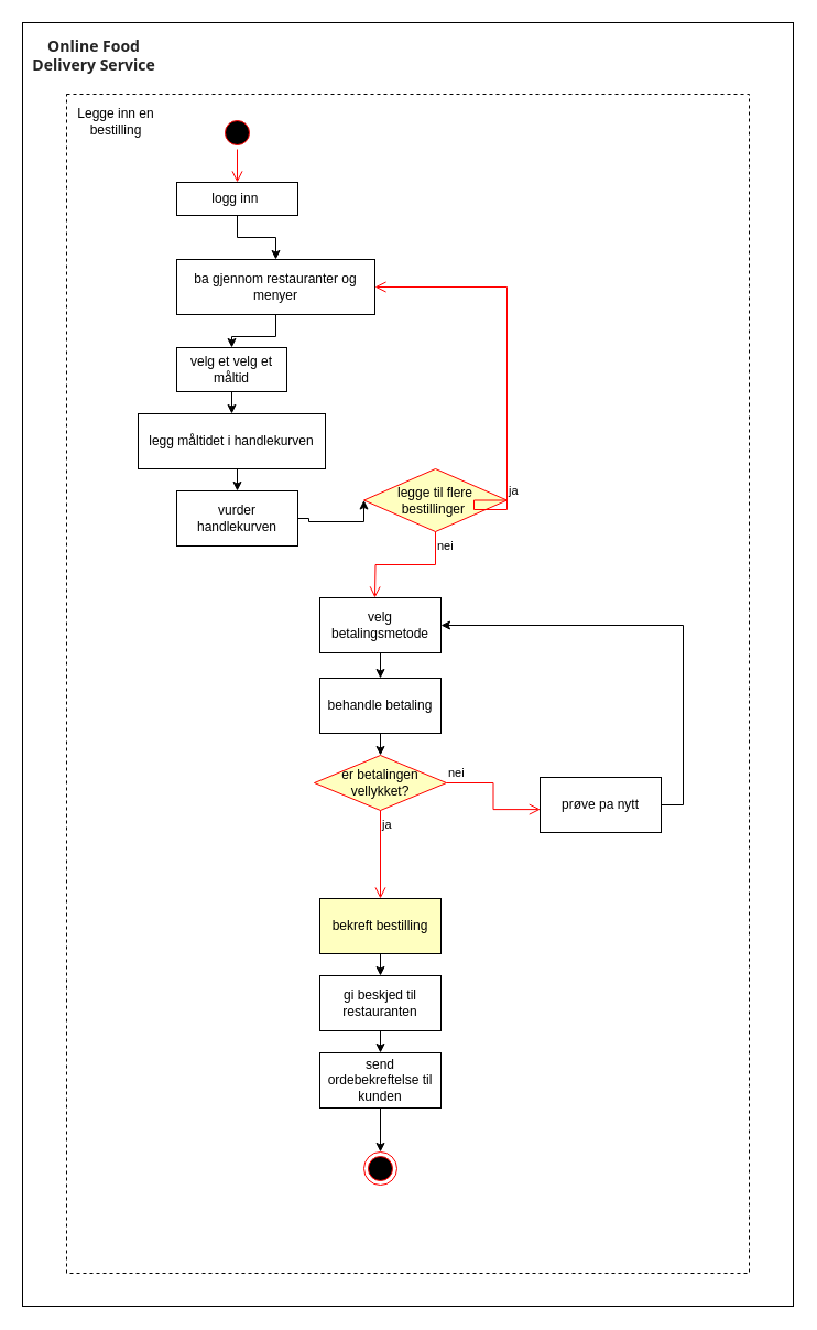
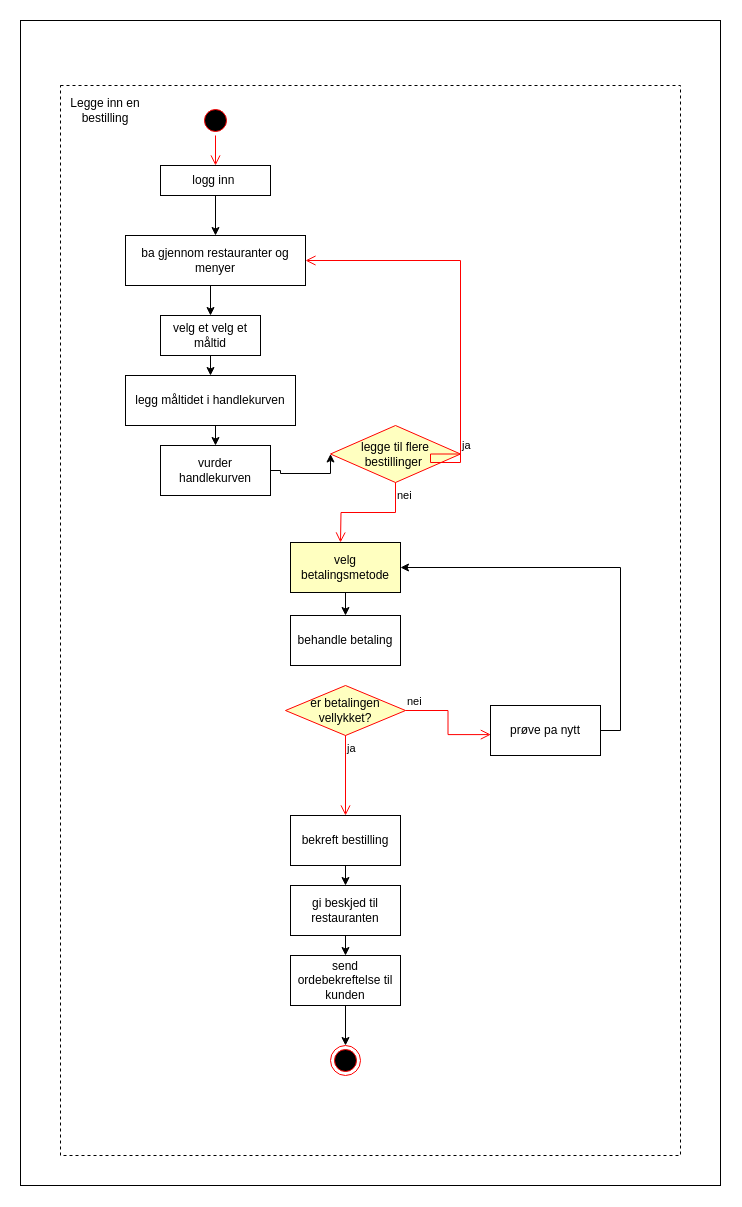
- <mxCell id="4" value="&lt;span style=&quot;box-sizing: border-box; font-weight: bolder; color: rgb(36, 36, 36); font-family: &amp;quot;Segoe UI&amp;quot;, &amp;quot;Segoe UI Web (West European)&amp;quot;, -apple-system, BlinkMacSystemFont, Roboto, &amp;quot;Helvetica Neue&amp;quot;, sans-serif; font-size: 14px; text-align: left; background-color: rgb(255, 255, 255); border-radius: 0px !important;&quot;&gt;Online Food Delivery Service&lt;/span&gt;" style="text;html=1;align=center;verticalAlign=middle;whiteSpace=wrap;rounded=0;" parent="1" vertex="1"><mxGeometry x="20" y="35" width="130" height="30" as="geometry" /></mxCell>
- <mxCell id="12" value="ba gjennom restauranter og menyer" style="html=1;whiteSpace=wrap;" vertex="1" parent="1"><mxGeometry x="160" y="235" width="180" height="50" as="geometry" /></mxCell>
+ <mxCell id="12" value="ba gjennom restauranter og menyer" style="html=1;whiteSpace=wrap;" vertex="1" parent="1"><mxGeometry x="125" y="235" width="180" height="50" as="geometry" /></mxCell>
- <mxCell id="22" value="velg betalingsmetode" style="html=1;whiteSpace=wrap;" vertex="1" parent="1"><mxGeometry x="290" y="542" width="110" height="50" as="geometry" /></mxCell>
+ <mxCell id="22" value="velg betalingsmetode" style="html=1;whiteSpace=wrap;fillColor=#ffffc0;" vertex="1" parent="1"><mxGeometry x="290" y="542" width="110" height="50" as="geometry" /></mxCell>
- <mxCell id="23" style="edgeStyle=orthogonalEdgeStyle;rounded=0;orthogonalLoop=1;jettySize=auto;html=1;exitX=0.5;exitY=1;exitDx=0;exitDy=0;entryX=0.5;entryY=0;entryDx=0;entryDy=0;" edge="1" parent="1" source="24" target="25"><mxGeometry relative="1" as="geometry" /></mxCell>
- <mxCell id="29" value="bekreft bestilling" style="html=1;whiteSpace=wrap;fillColor=#ffffc0;" vertex="1" parent="1"><mxGeometry x="290" y="815" width="110" height="50" as="geometry" /></mxCell>
+ <mxCell id="29" value="bekreft bestilling" style="html=1;whiteSpace=wrap;" vertex="1" parent="1"><mxGeometry x="290" y="815" width="110" height="50" as="geometry" /></mxCell>
